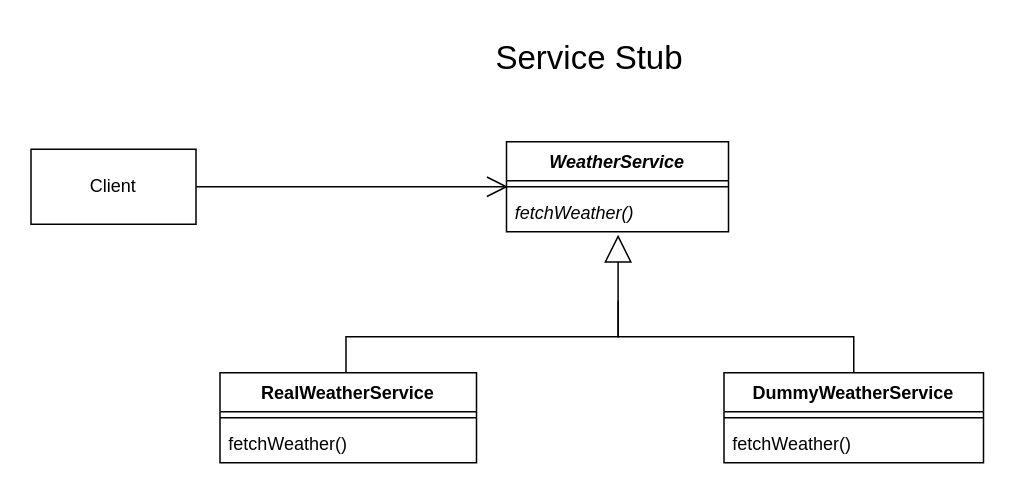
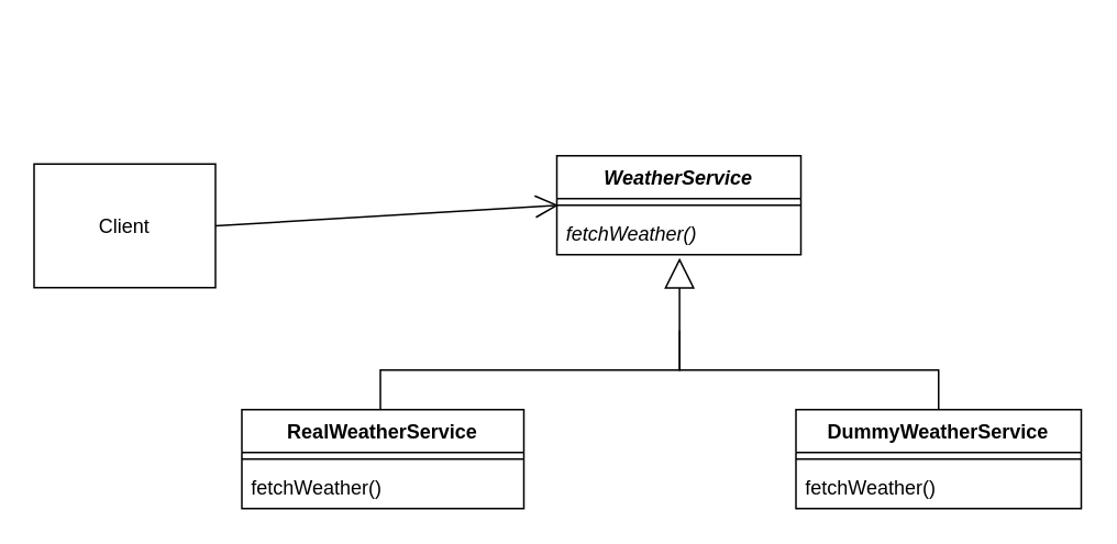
- <mxCell id="15" value="&lt;font style=&quot;font-size: 22px;&quot;&gt;Service Stub&lt;/font&gt;" style="text;html=1;align=center;verticalAlign=middle;resizable=0;points=[];autosize=1;strokeColor=none;fillColor=none;fontSize=16;" vertex="1" parent="1"><mxGeometry x="320" y="20" width="143" height="38" as="geometry" /></mxCell>
- <mxCell id="2" value="Client" style="html=1;whiteSpace=wrap;" vertex="1" parent="1"><mxGeometry x="20" y="99" width="110" height="50" as="geometry" /></mxCell>
+ <mxCell id="2" value="Client" style="html=1;whiteSpace=wrap;" vertex="1" parent="1"><mxGeometry x="20" y="99" width="110" height="75" as="geometry" /></mxCell>
